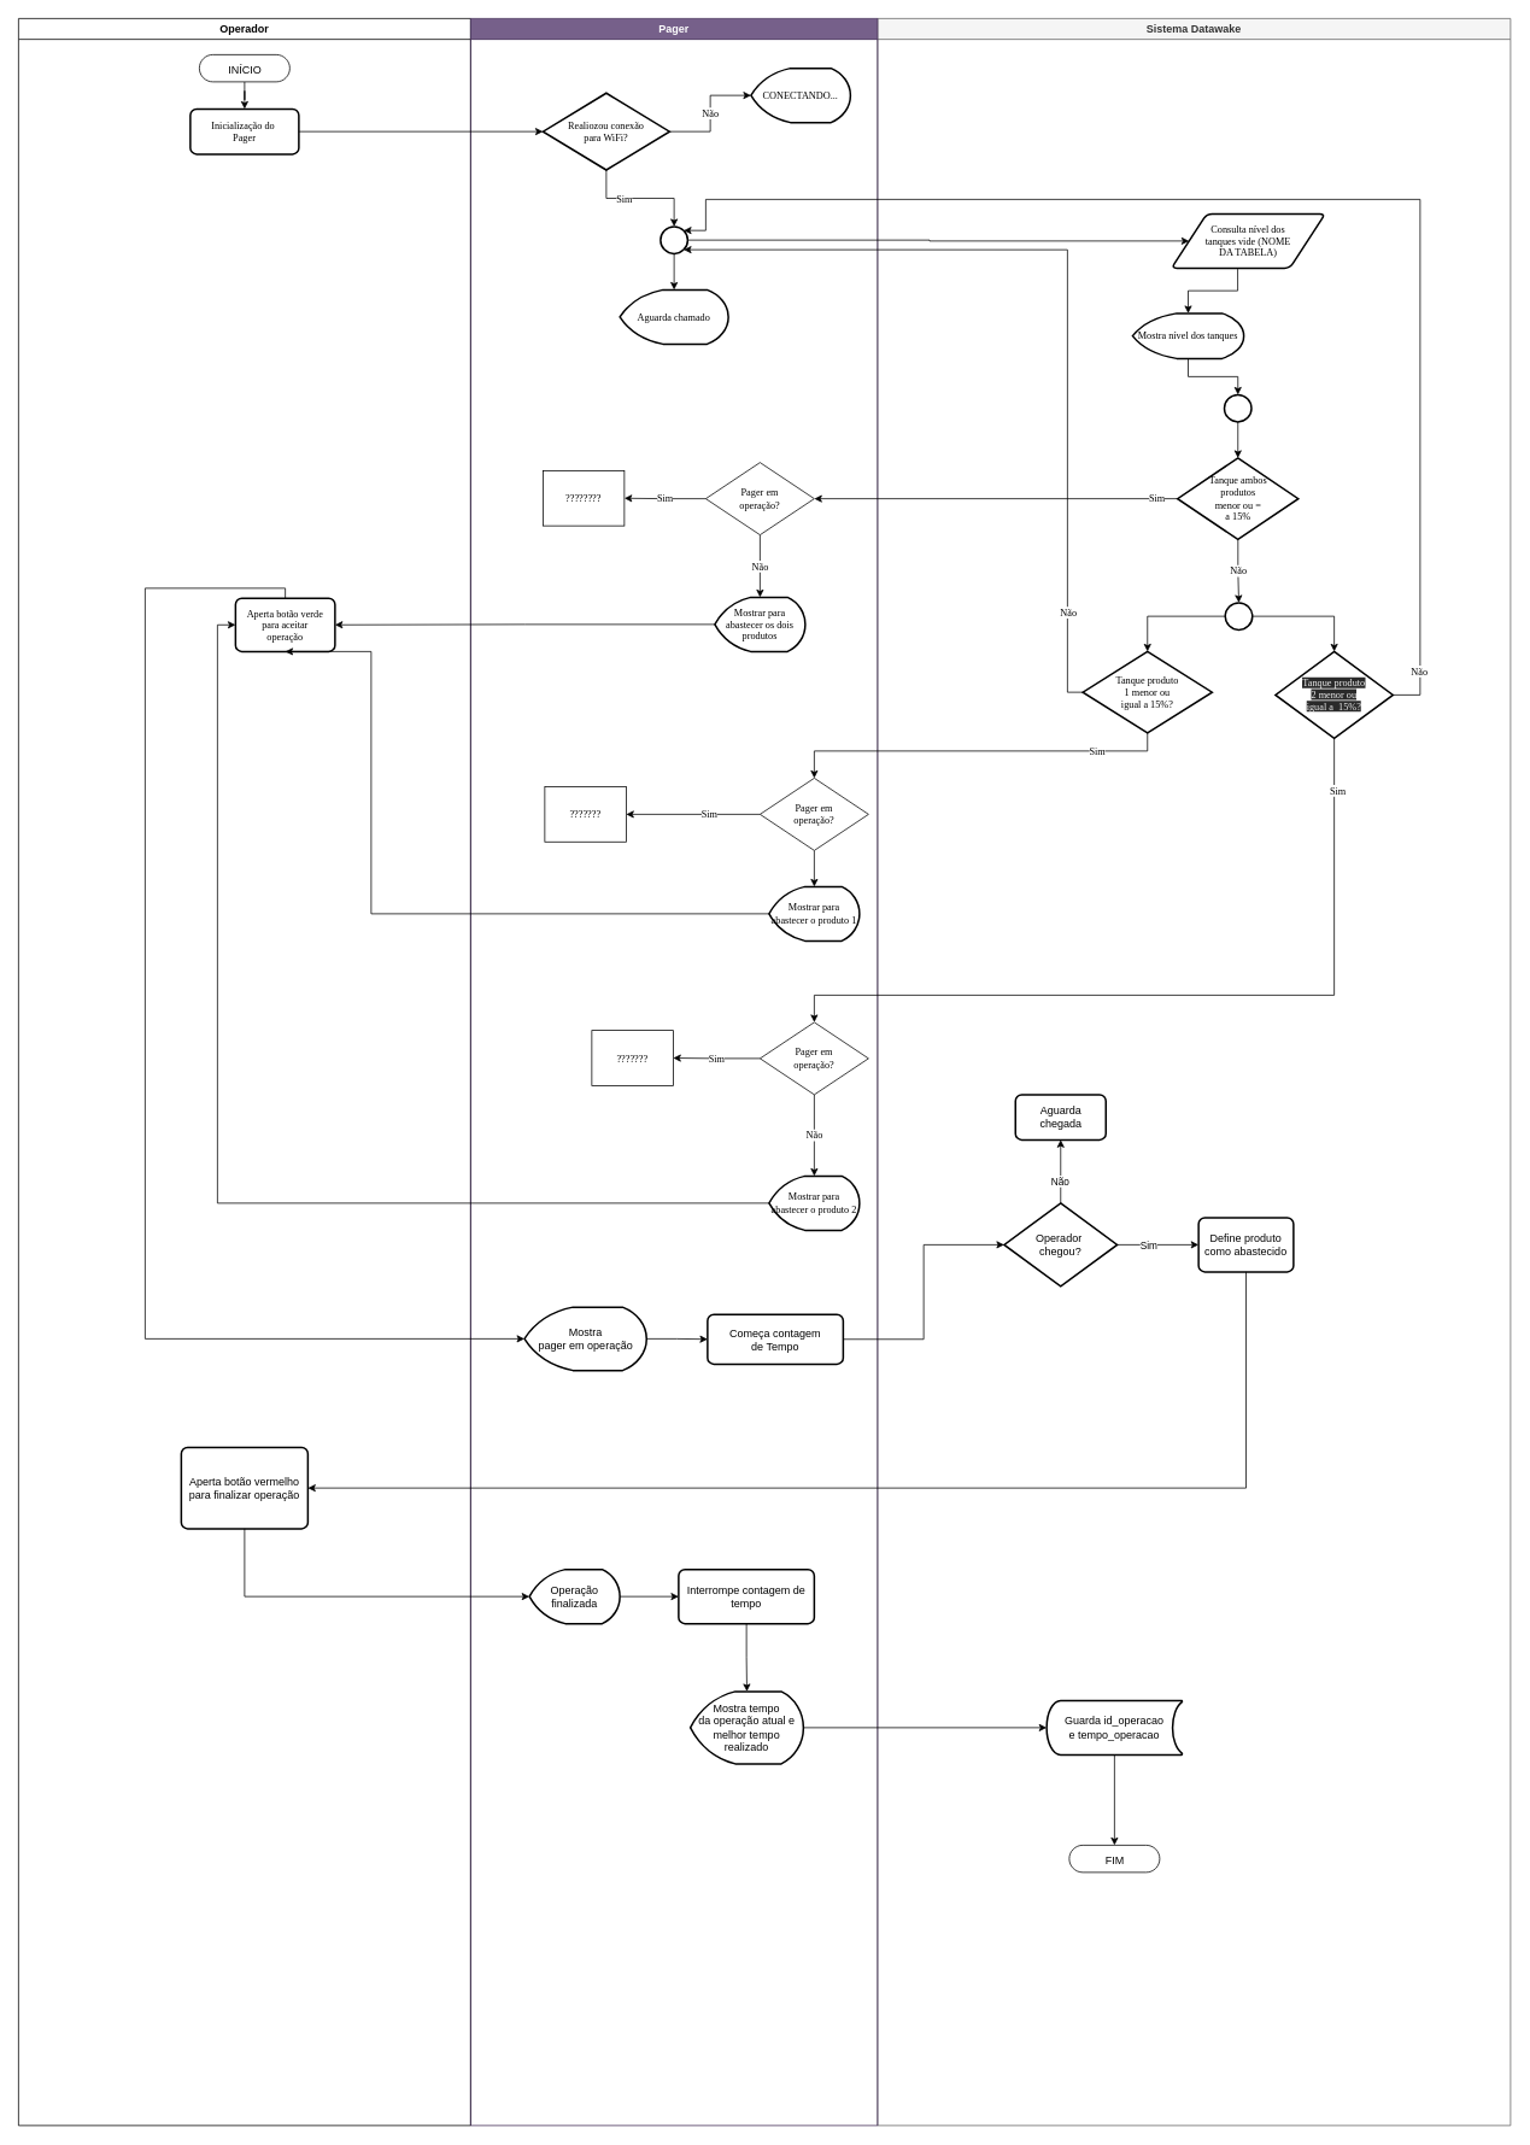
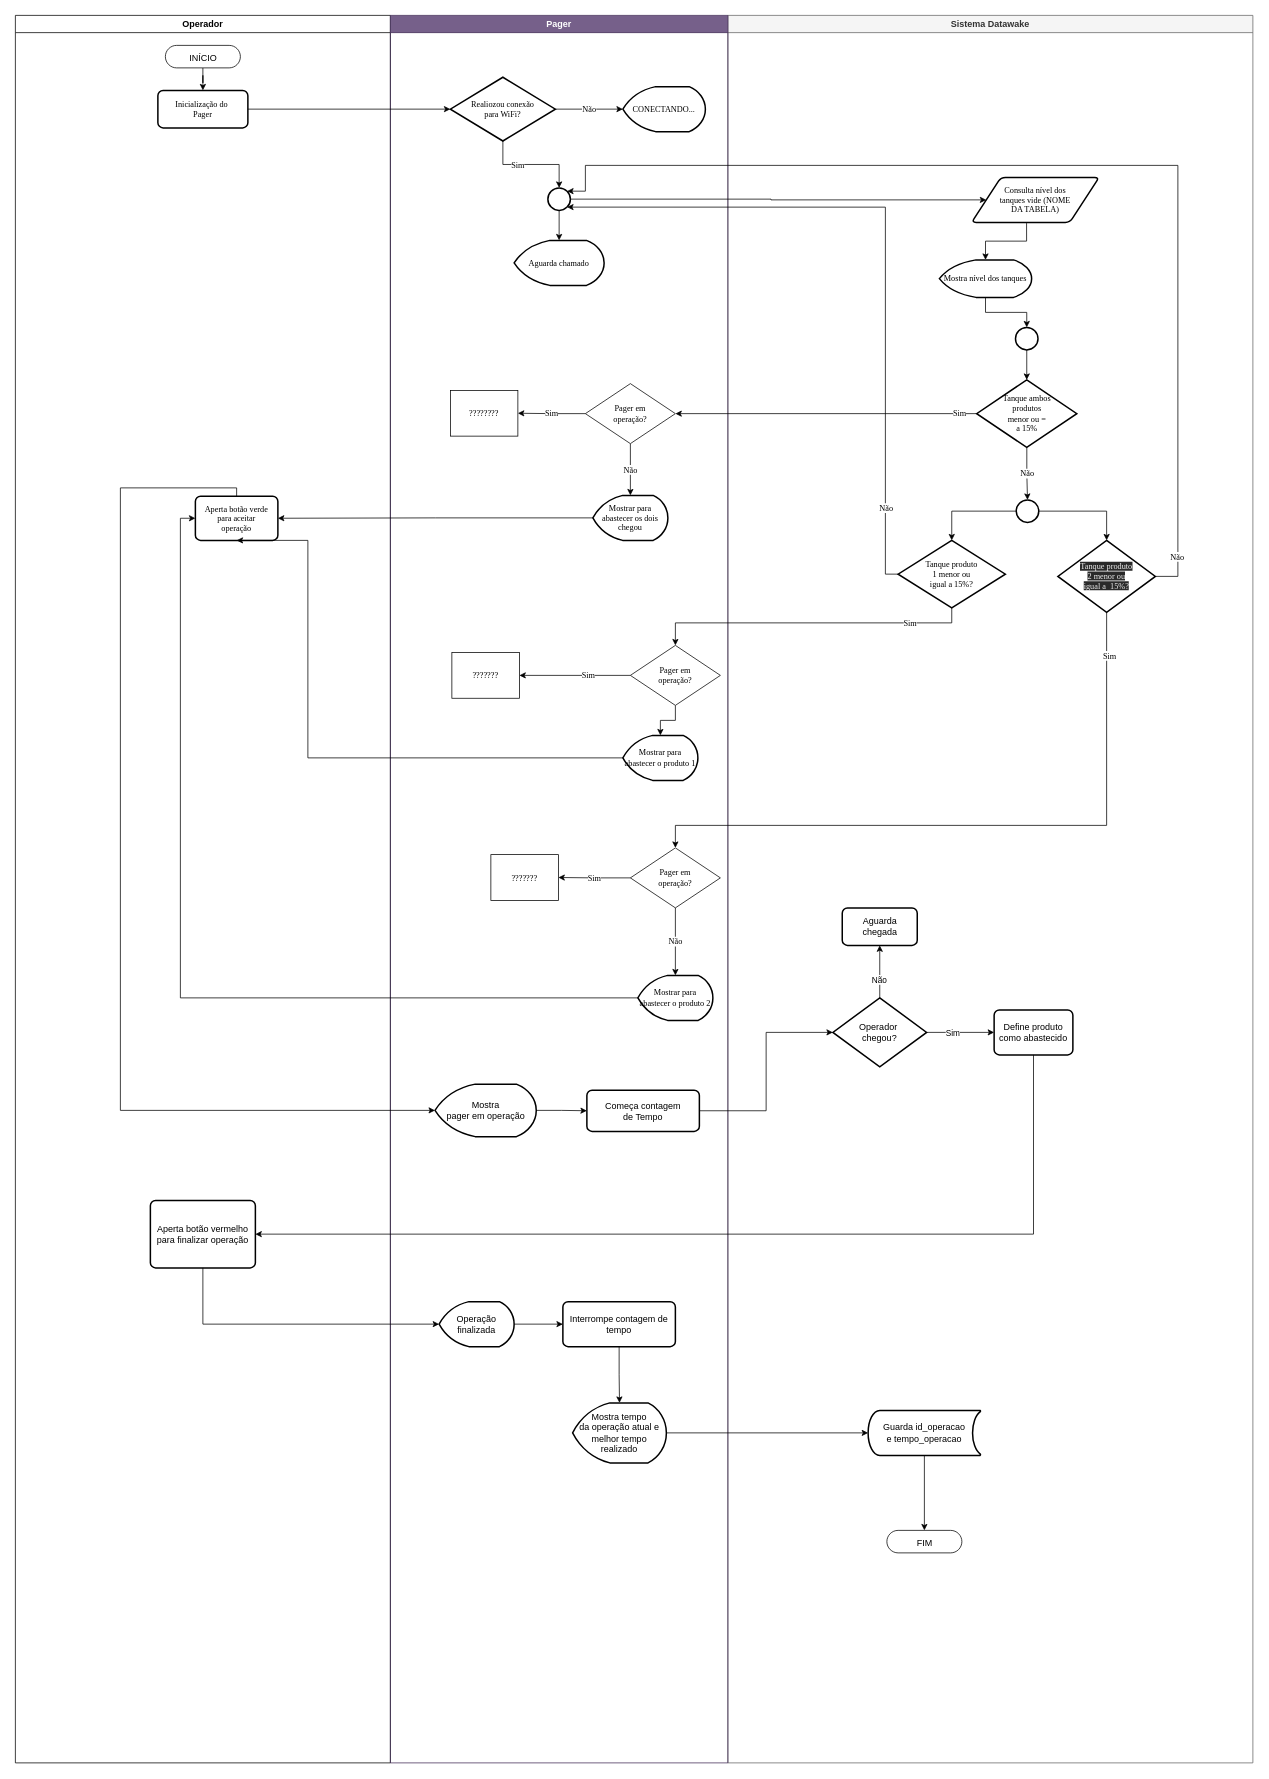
- <mxCell id="37" value="CONECTANDO..." style="strokeWidth=2;html=1;shape=mxgraph.flowchart.display;whiteSpace=wrap;fontFamily=Verdana;fontSize=11;" parent="32" vertex="1"><mxGeometry x="310" y="55" width="110" height="60" as="geometry" /></mxCell>
+ <mxCell id="37" value="CONECTANDO..." style="strokeWidth=2;html=1;shape=mxgraph.flowchart.display;whiteSpace=wrap;fontFamily=Verdana;fontSize=11;" parent="32" vertex="1"><mxGeometry x="310" y="95" width="110" height="60" as="geometry" /></mxCell>
- <mxCell id="45" value="Mostrar para&lt;br&gt;abastecer os dois produtos" style="strokeWidth=2;html=1;shape=mxgraph.flowchart.display;whiteSpace=wrap;fontFamily=Verdana;fontSize=11;" parent="32" vertex="1"><mxGeometry x="270" y="640" width="100" height="60" as="geometry" /></mxCell>
+ <mxCell id="45" value="Mostrar para&lt;br&gt;abastecer os dois chegou" style="strokeWidth=2;html=1;shape=mxgraph.flowchart.display;whiteSpace=wrap;fontFamily=Verdana;fontSize=11;" parent="32" vertex="1"><mxGeometry x="270" y="640" width="100" height="60" as="geometry" /></mxCell>
- <mxCell id="56" value="Mostrar para&lt;br&gt;abastecer o produto 1" style="strokeWidth=2;html=1;shape=mxgraph.flowchart.display;whiteSpace=wrap;fontFamily=Verdana;fontSize=11;" parent="32" vertex="1"><mxGeometry x="330" y="960" width="100" height="60" as="geometry" /></mxCell>
+ <mxCell id="56" value="Mostrar para&lt;br&gt;abastecer o produto 1" style="strokeWidth=2;html=1;shape=mxgraph.flowchart.display;whiteSpace=wrap;fontFamily=Verdana;fontSize=11;" parent="32" vertex="1"><mxGeometry x="310" y="960" width="100" height="60" as="geometry" /></mxCell>
